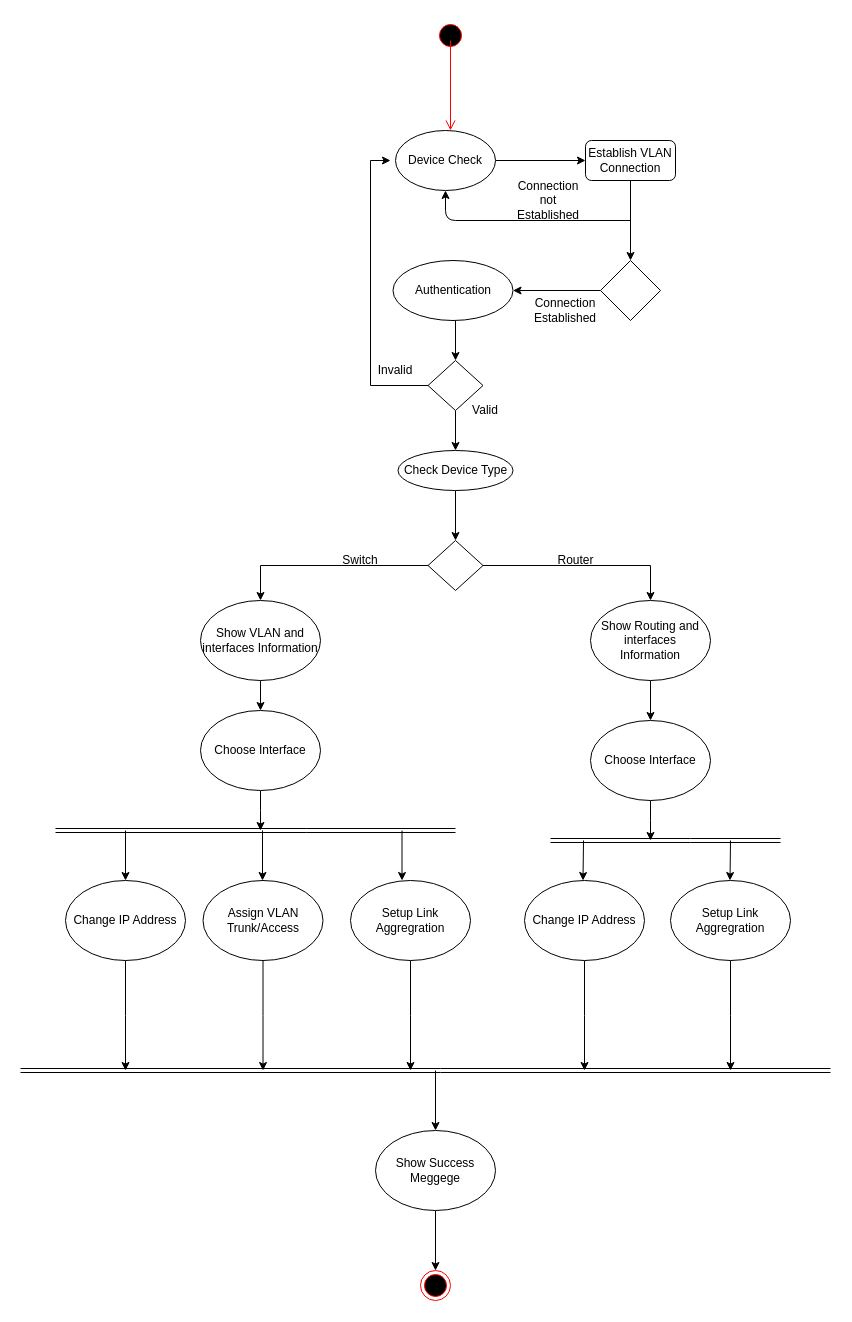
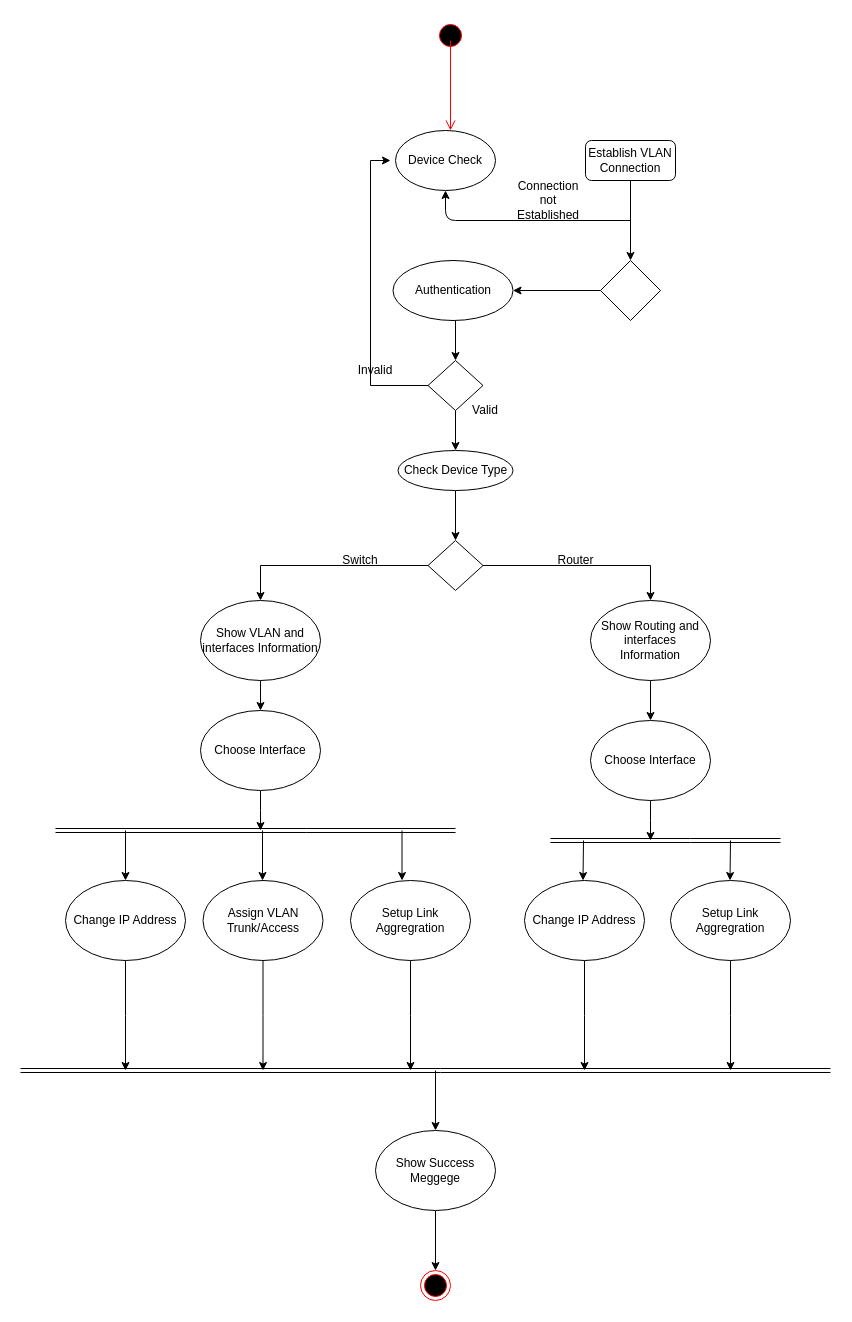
- <mxCell id="9" style="edgeStyle=orthogonalEdgeStyle;rounded=0;orthogonalLoop=1;jettySize=auto;html=1;entryX=0;entryY=0.5;entryDx=0;entryDy=0;" edge="1" parent="1" source="10" target="43"><mxGeometry relative="1" as="geometry" /></mxCell>
- <mxCell id="46" value="Connection Established" style="text;html=1;strokeColor=none;fillColor=none;align=center;verticalAlign=middle;whiteSpace=wrap;rounded=0;" vertex="1" parent="1"><mxGeometry x="530" y="290" width="70" height="40" as="geometry" /></mxCell>
- <mxCell id="11" value="Invalid" style="text;html=1;strokeColor=none;fillColor=none;align=center;verticalAlign=middle;whiteSpace=wrap;rounded=0;" vertex="1" parent="1"><mxGeometry x="375" y="360" width="40" height="20" as="geometry" /></mxCell>
+ <mxCell id="11" value="Invalid" style="text;html=1;strokeColor=none;fillColor=none;align=center;verticalAlign=middle;whiteSpace=wrap;rounded=0;" vertex="1" parent="1"><mxGeometry x="355" y="360" width="40" height="20" as="geometry" /></mxCell>
